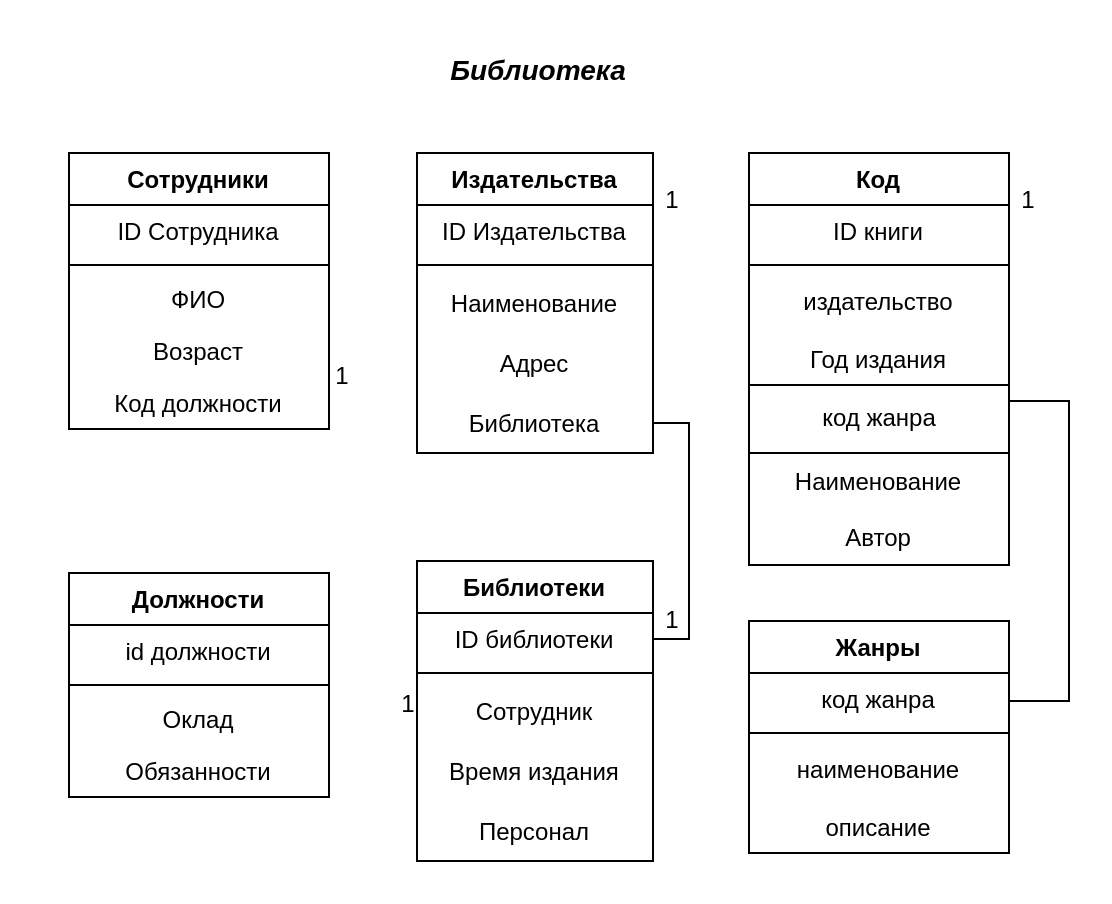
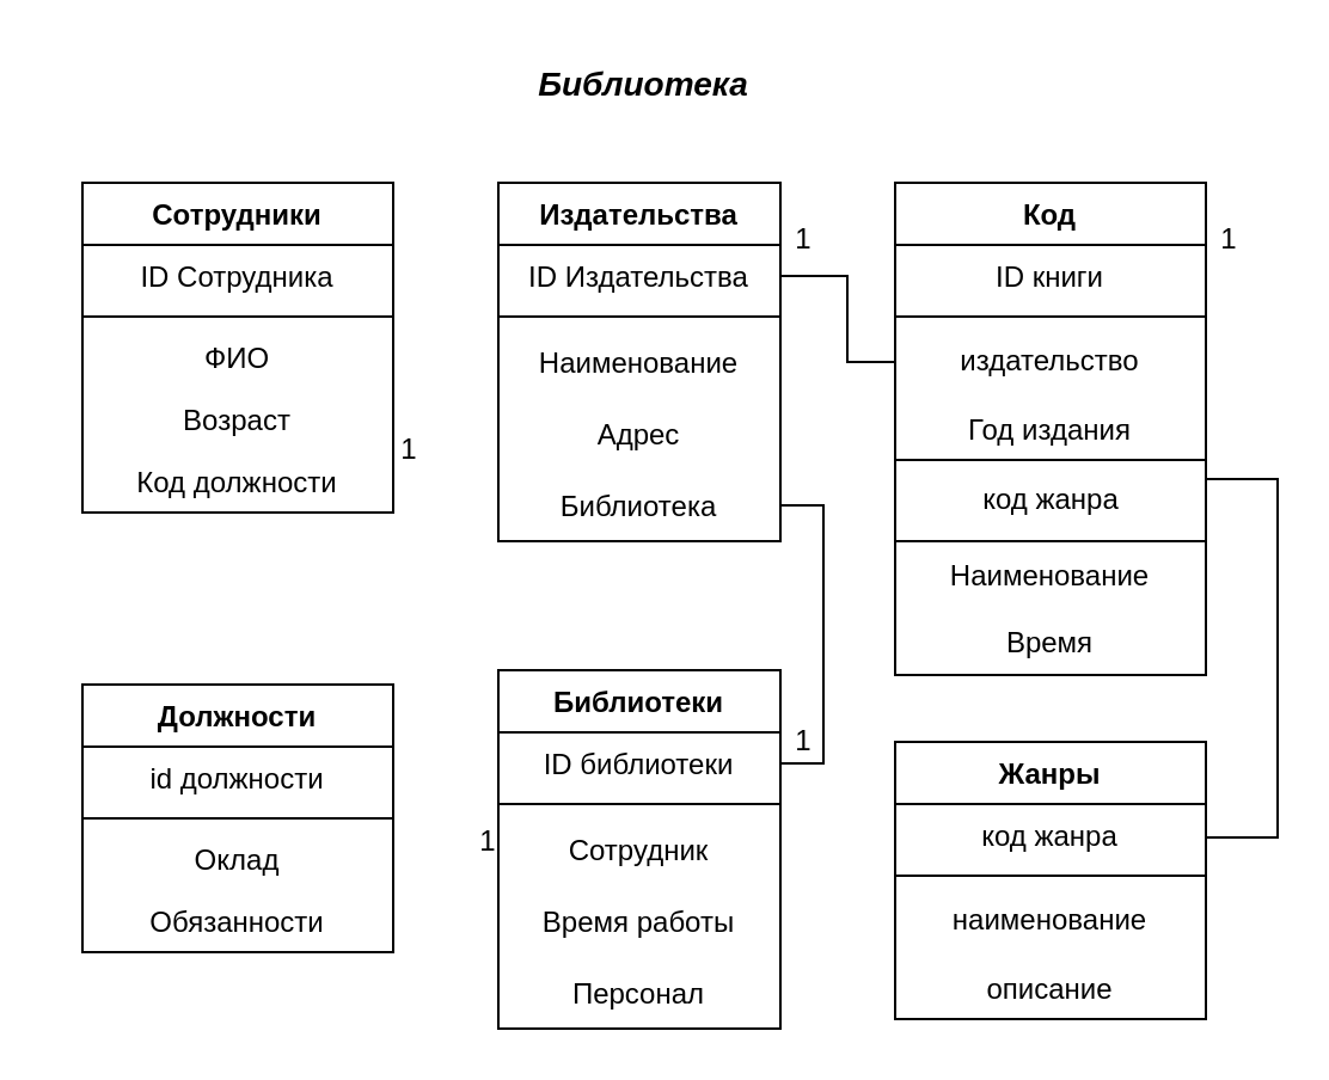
+ <mxCell id="28" style="edgeStyle=orthogonalEdgeStyle;rounded=0;orthogonalLoop=1;jettySize=auto;html=1;entryX=0;entryY=0.5;entryDx=0;entryDy=0;endArrow=none;endFill=0;exitX=1;exitY=0.5;exitDx=0;exitDy=0;" parent="1" source="37" target="22" edge="1"><mxGeometry relative="1" as="geometry"><mxPoint x="354" y="200" as="sourcePoint" /><Array as="points"><mxPoint x="354" y="115" /><mxPoint x="354" y="151" /></Array></mxGeometry></mxCell>
- <mxCell id="26" value="Автор" style="text;strokeColor=none;fillColor=none;align=center;verticalAlign=middle;spacingLeft=4;spacingRight=4;overflow=hidden;rotatable=0;points=[[0,0.5],[1,0.5]];portConstraint=eastwest;" vertex="1" parent="19"><mxGeometry y="178" width="130" height="28" as="geometry" /></mxCell>
+ <mxCell id="26" value="Время" style="text;strokeColor=none;fillColor=none;align=center;verticalAlign=middle;spacingLeft=4;spacingRight=4;overflow=hidden;rotatable=0;points=[[0,0.5],[1,0.5]];portConstraint=eastwest;" vertex="1" parent="19"><mxGeometry y="178" width="130" height="28" as="geometry" /></mxCell>
- <mxCell id="6" value="Время издания" style="text;strokeColor=none;fillColor=none;align=center;verticalAlign=middle;spacingLeft=4;spacingRight=4;overflow=hidden;rotatable=0;points=[[0,0.5],[1,0.5]];portConstraint=eastwest;glass=0;horizontal=1;" parent="2" vertex="1"><mxGeometry y="90" width="118" height="30" as="geometry" /></mxCell>
+ <mxCell id="6" value="Время работы" style="text;strokeColor=none;fillColor=none;align=center;verticalAlign=middle;spacingLeft=4;spacingRight=4;overflow=hidden;rotatable=0;points=[[0,0.5],[1,0.5]];portConstraint=eastwest;glass=0;horizontal=1;" parent="2" vertex="1"><mxGeometry y="90" width="118" height="30" as="geometry" /></mxCell>
